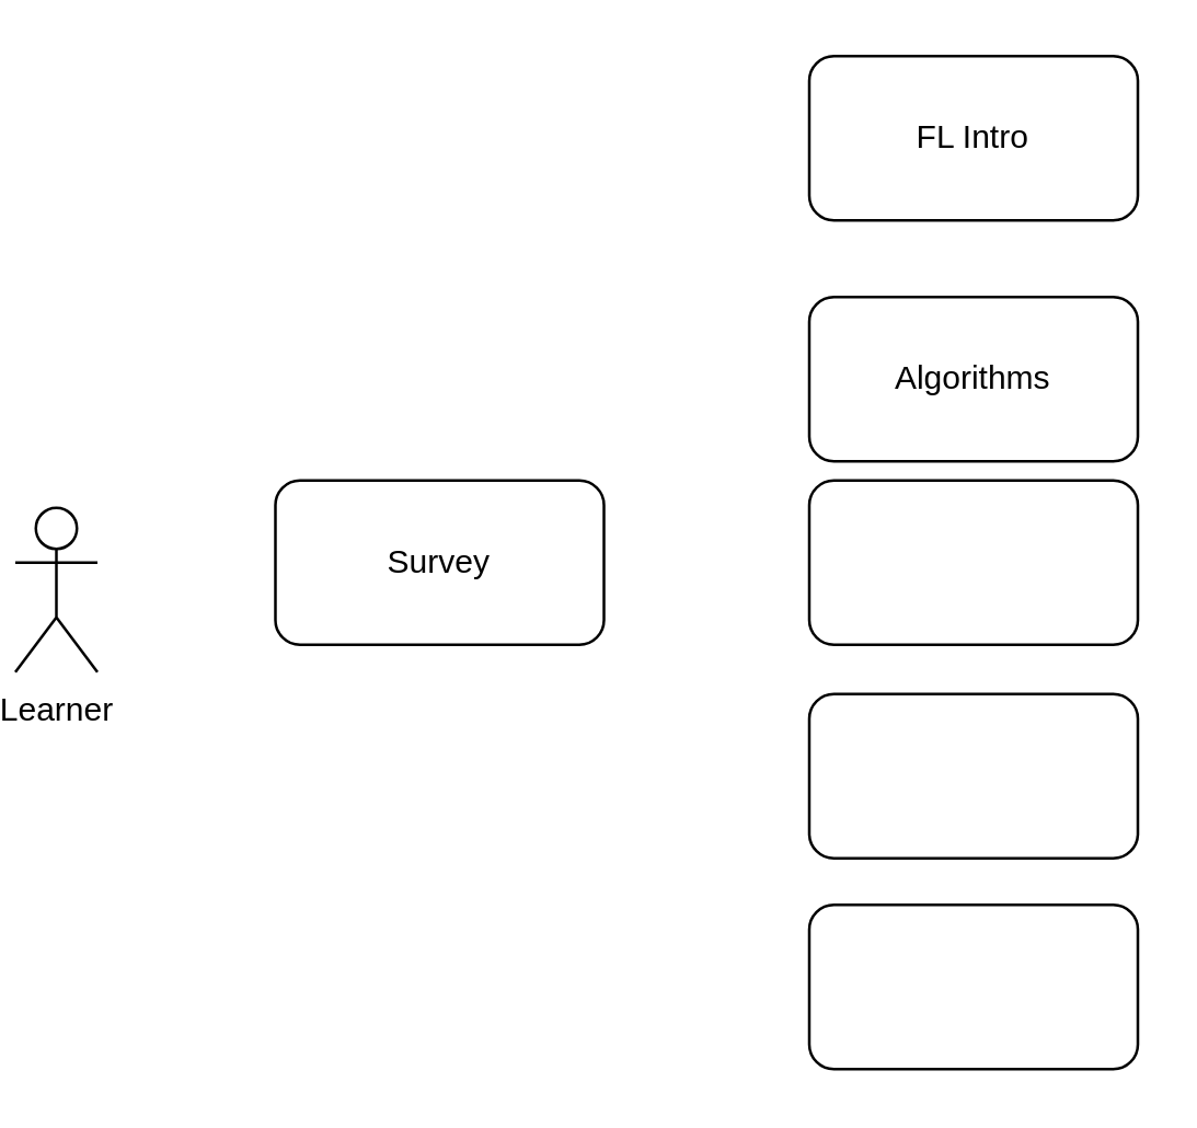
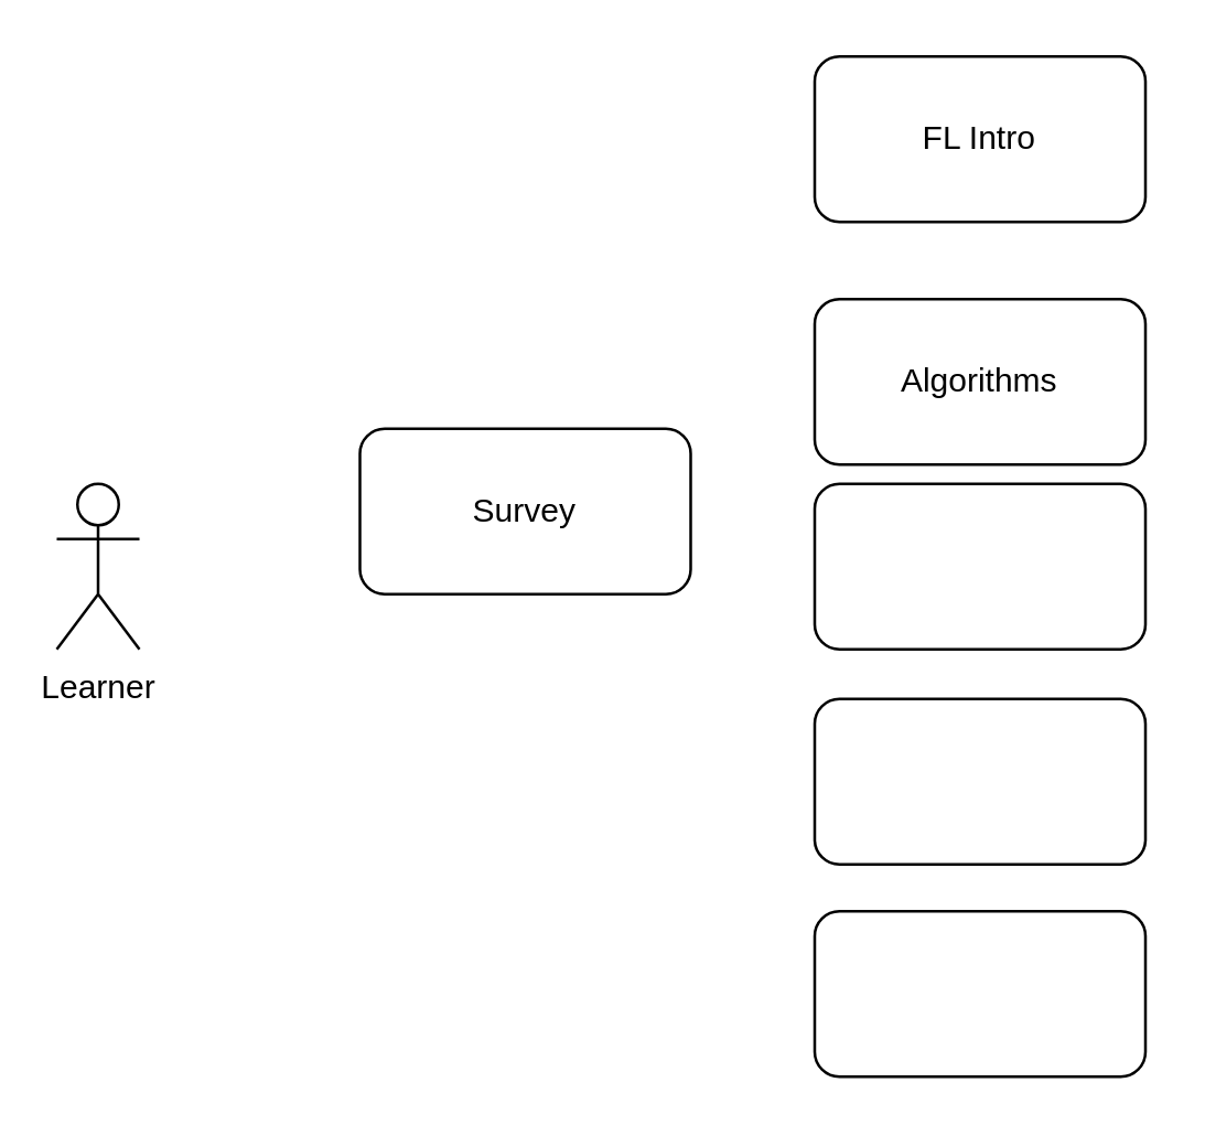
- <mxCell id="2" value="Survey" style="rounded=1;whiteSpace=wrap;html=1;" vertex="1" parent="1"><mxGeometry x="100" y="175" width="120" height="60" as="geometry" /></mxCell>
+ <mxCell id="2" value="Survey" style="rounded=1;whiteSpace=wrap;html=1;" vertex="1" parent="1"><mxGeometry x="130" y="155" width="120" height="60" as="geometry" /></mxCell>
- <mxCell id="3" value="Learner" style="shape=umlActor;verticalLabelPosition=bottom;verticalAlign=top;html=1;outlineConnect=0;" vertex="1" parent="1"><mxGeometry x="5" y="185" width="30" height="60" as="geometry" /></mxCell>
+ <mxCell id="3" value="Learner" style="shape=umlActor;verticalLabelPosition=bottom;verticalAlign=top;html=1;outlineConnect=0;" vertex="1" parent="1"><mxGeometry x="20" y="175" width="30" height="60" as="geometry" /></mxCell>
